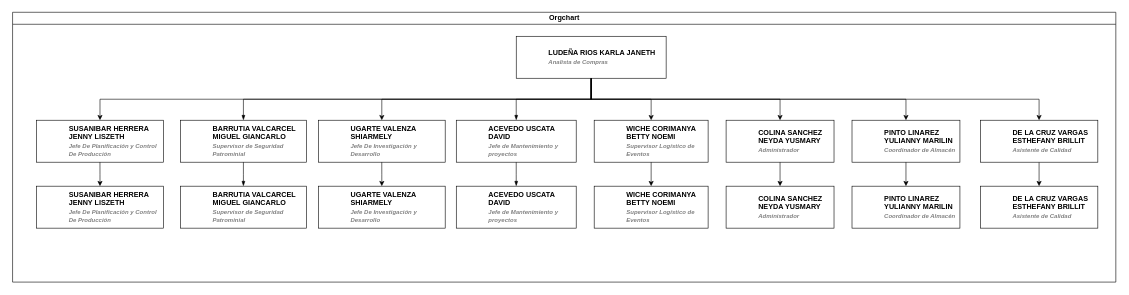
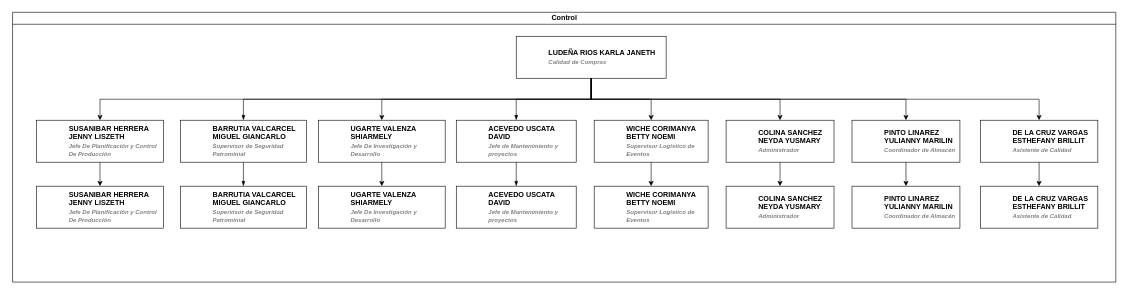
- <mxCell id="2" value="Orgchart" style="swimlane;html=1;startSize=20;horizontal=1;containerType=tree;glass=0;" parent="1" vertex="1"><mxGeometry x="20" y="20" width="1840" height="450" as="geometry" /></mxCell>
+ <mxCell id="2" value="Control" style="swimlane;html=1;startSize=20;horizontal=1;containerType=tree;glass=0;" parent="1" vertex="1"><mxGeometry x="20" y="20" width="1840" height="450" as="geometry" /></mxCell>
- <mxCell id="6" value="LUDEÑA RIOS KARLA JANETH&lt;br&gt;&lt;font size=&quot;1&quot; color=&quot;#808080&quot;&gt;&lt;i&gt;Analista de Compras&lt;/i&gt;&lt;/font&gt;" style="label;image=https://cdn3.iconfinder.com/data/icons/user-avatars-1/512/users-3-128.png;whiteSpace=wrap;html=1;rounded=0;glass=0;treeMoving=1;treeFolding=1;" parent="2" vertex="1"><mxGeometry x="840" y="40" width="250" height="70" as="geometry" /></mxCell>
+ <mxCell id="6" value="LUDEÑA RIOS KARLA JANETH&lt;br&gt;&lt;font size=&quot;1&quot; color=&quot;#808080&quot;&gt;&lt;i&gt;Calidad de Compras&lt;/i&gt;&lt;/font&gt;" style="label;image=https://cdn3.iconfinder.com/data/icons/user-avatars-1/512/users-3-128.png;whiteSpace=wrap;html=1;rounded=0;glass=0;treeMoving=1;treeFolding=1;" parent="2" vertex="1"><mxGeometry x="840" y="40" width="250" height="70" as="geometry" /></mxCell>
